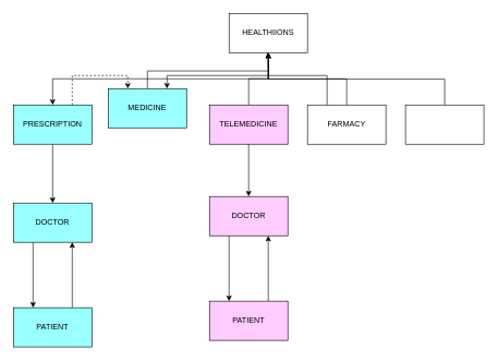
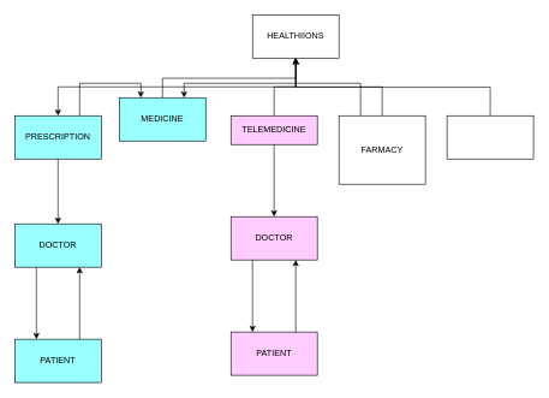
- <mxCell id="5" style="edgeStyle=orthogonalEdgeStyle;rounded=0;orthogonalLoop=1;jettySize=auto;html=1;exitX=0.75;exitY=0;exitDx=0;exitDy=0;entryX=0.25;entryY=0;entryDx=0;entryDy=0;dashed=1;" parent="1" source="6" target="8" edge="1"><mxGeometry relative="1" as="geometry" /></mxCell>
+ <mxCell id="5" style="edgeStyle=orthogonalEdgeStyle;rounded=0;orthogonalLoop=1;jettySize=auto;html=1;exitX=0.75;exitY=0;exitDx=0;exitDy=0;entryX=0.25;entryY=0;entryDx=0;entryDy=0;" parent="1" source="6" target="8" edge="1"><mxGeometry relative="1" as="geometry" /></mxCell>
- <mxCell id="11" value="TELEMEDICINE" style="rounded=0;whiteSpace=wrap;html=1;fillColor=#FFCCFF;" parent="1" vertex="1"><mxGeometry x="320" y="160" width="120" height="60" as="geometry" /></mxCell>
+ <mxCell id="11" value="TELEMEDICINE" style="rounded=0;whiteSpace=wrap;html=1;fillColor=#FFCCFF;" parent="1" vertex="1"><mxGeometry x="320" y="160" width="120" height="40" as="geometry" /></mxCell>
- <mxCell id="14" value="FARMACY" style="rounded=0;whiteSpace=wrap;html=1;" parent="1" vertex="1"><mxGeometry x="470" y="160" width="120" height="60" as="geometry" /></mxCell>
+ <mxCell id="14" value="FARMACY" style="rounded=0;whiteSpace=wrap;html=1;" parent="1" vertex="1"><mxGeometry x="470" y="160" width="120" height="95" as="geometry" /></mxCell>
